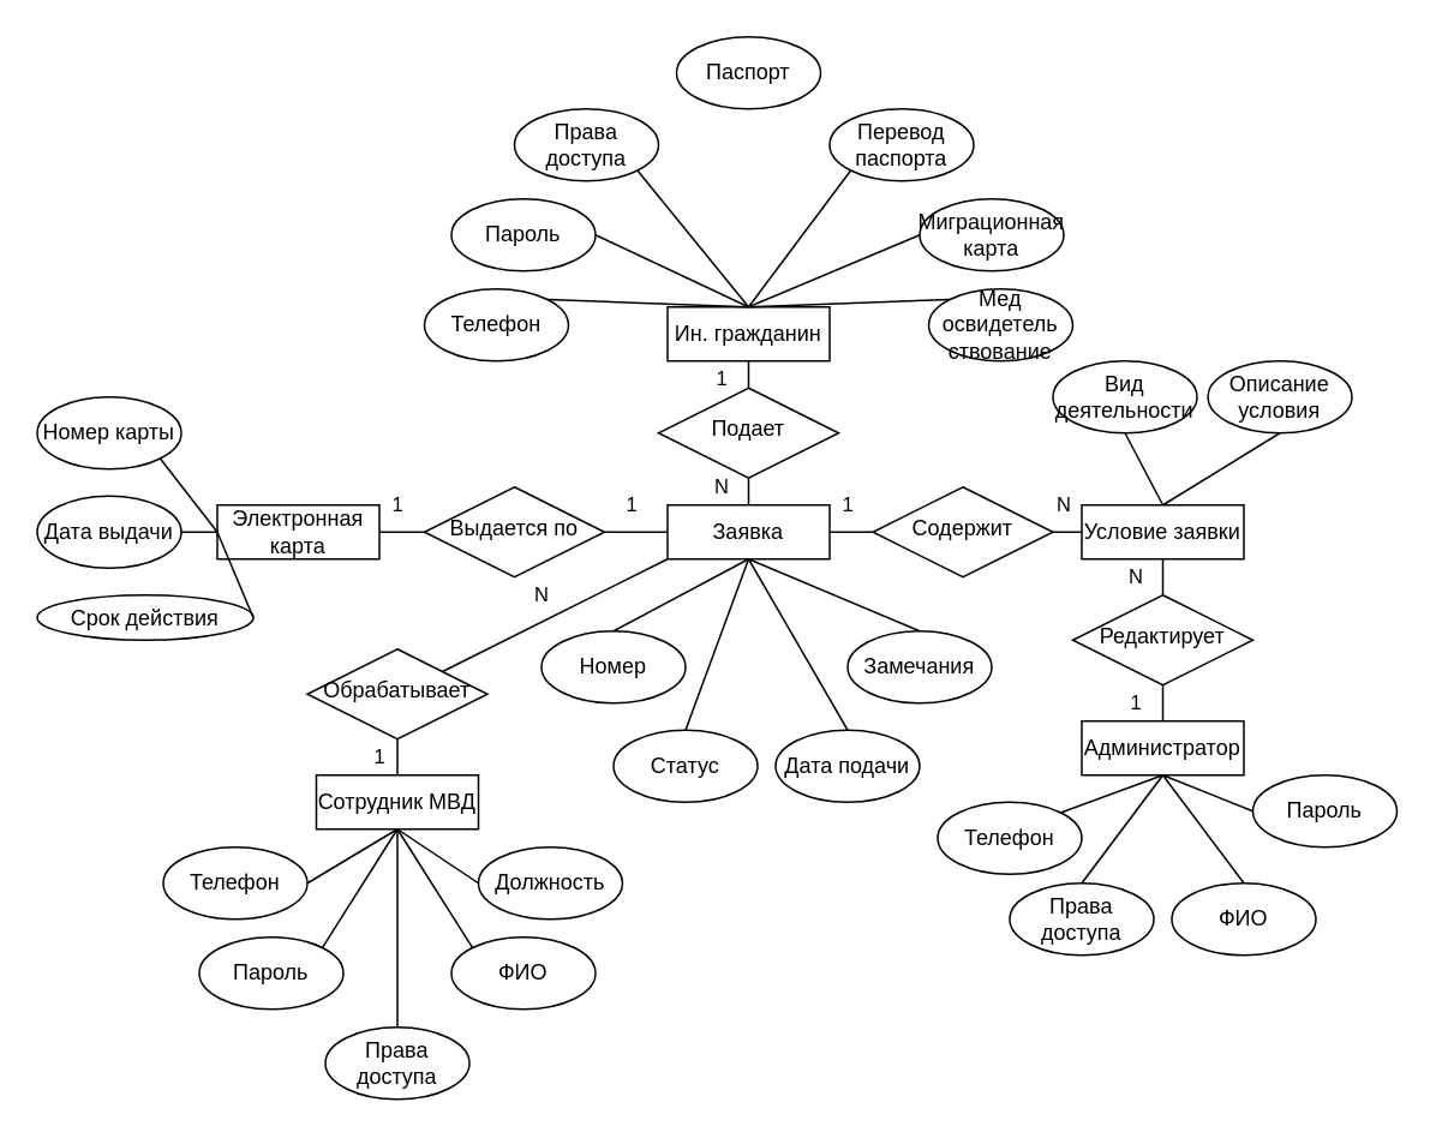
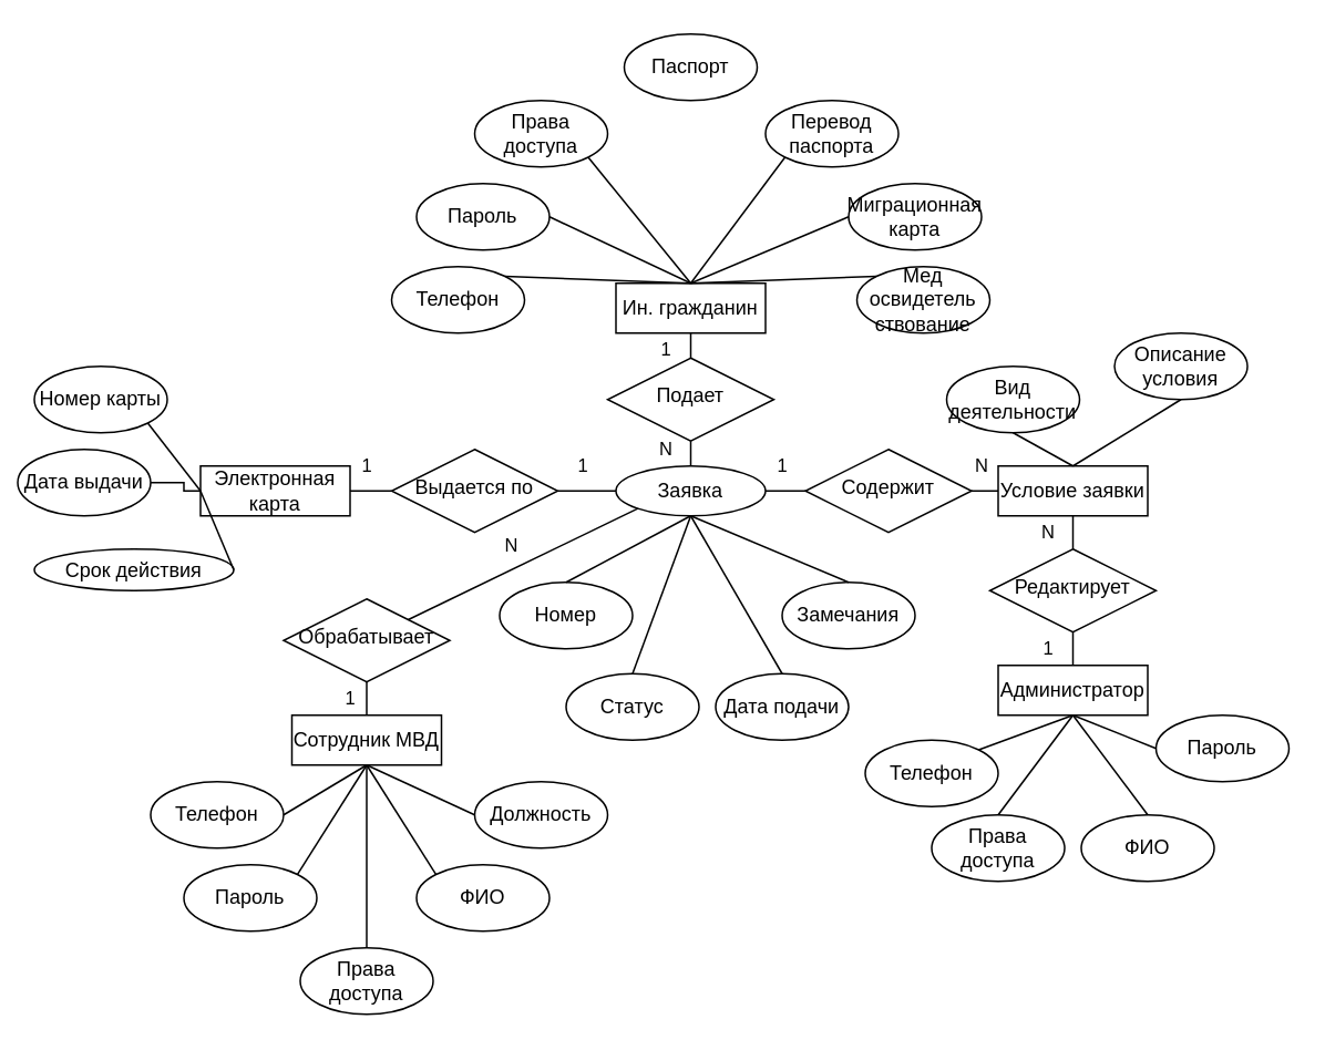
- <mxCell id="35" value="Вид деятельности" style="ellipse;whiteSpace=wrap;html=1;" vertex="1" parent="1"><mxGeometry x="584" y="200" width="80" height="40" as="geometry" /></mxCell>
+ <mxCell id="35" value="Вид деятельности" style="ellipse;whiteSpace=wrap;html=1;" vertex="1" parent="1"><mxGeometry x="569" y="220" width="80" height="40" as="geometry" /></mxCell>
- <mxCell id="39" value="Дата выдачи" style="ellipse;whiteSpace=wrap;html=1;" vertex="1" parent="1"><mxGeometry x="20" y="275" width="80" height="40" as="geometry" /></mxCell>
+ <mxCell id="39" value="Дата выдачи" style="ellipse;whiteSpace=wrap;html=1;" vertex="1" parent="1"><mxGeometry x="10" y="270" width="80" height="40" as="geometry" /></mxCell>
- <mxCell id="4" value="Заявка" style="rounded=0;whiteSpace=wrap;html=1;" vertex="1" parent="1"><mxGeometry x="370" y="280" width="90" height="30" as="geometry" /></mxCell>
+ <mxCell id="4" value="Заявка" style="ellipse;whiteSpace=wrap;html=1;" vertex="1" parent="1"><mxGeometry x="370" y="280" width="90" height="30" as="geometry" /></mxCell>
- <mxCell id="29" value="Должность" style="ellipse;whiteSpace=wrap;html=1;" vertex="1" parent="1"><mxGeometry x="265" y="470" width="80" height="40" as="geometry" /></mxCell>
+ <mxCell id="29" value="Должность" style="ellipse;whiteSpace=wrap;html=1;" vertex="1" parent="1"><mxGeometry x="285" y="470" width="80" height="40" as="geometry" /></mxCell>
